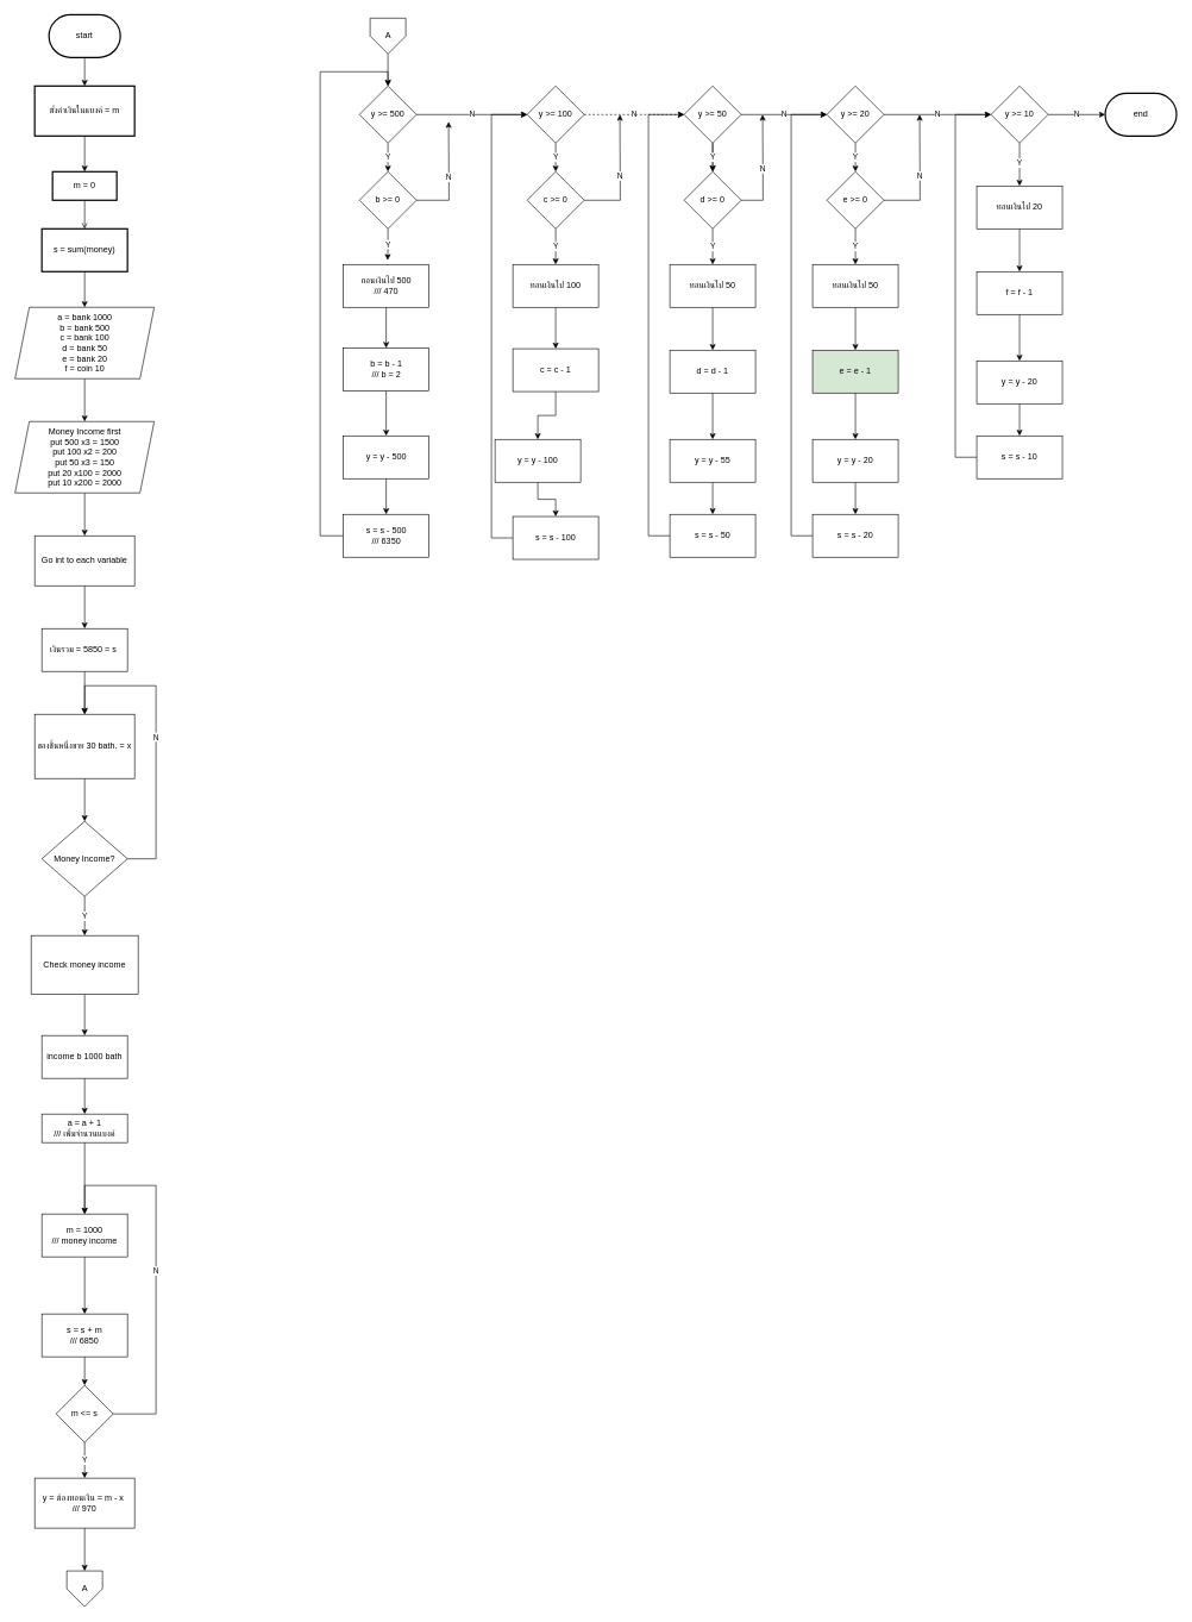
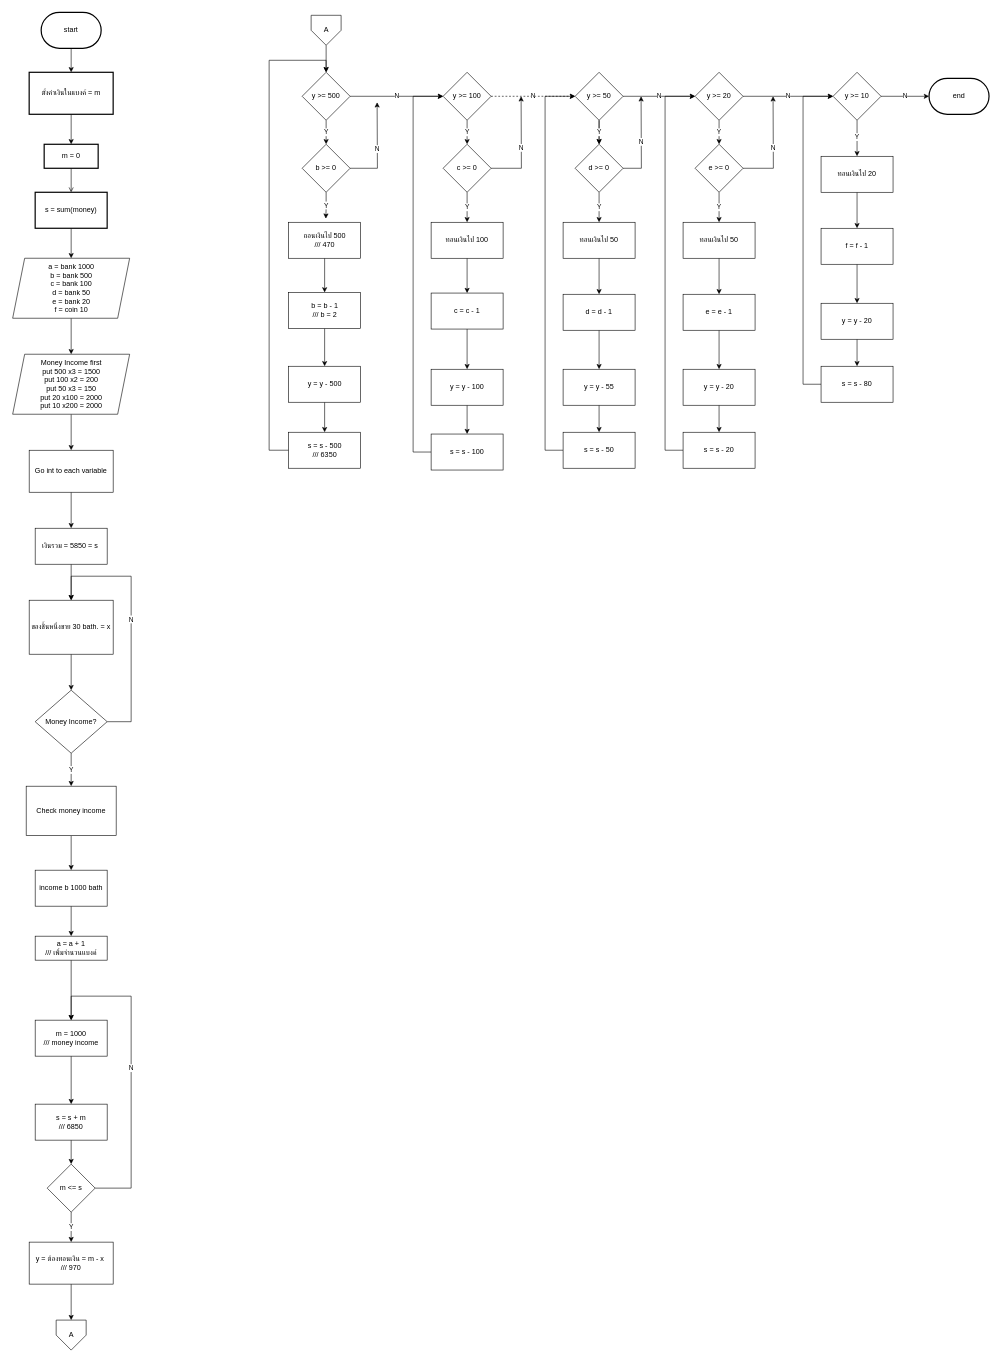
- <mxCell id="93" value="e = e - 1" style="whiteSpace=wrap;html=1;fillColor=#d5e8d4;" vertex="1" parent="1"><mxGeometry x="1138" y="490" width="120" height="60" as="geometry" /></mxCell>
+ <mxCell id="93" value="e = e - 1" style="whiteSpace=wrap;html=1;" vertex="1" parent="1"><mxGeometry x="1138" y="490" width="120" height="60" as="geometry" /></mxCell>
- <mxCell id="107" value="s = s - 10" style="whiteSpace=wrap;html=1;" vertex="1" parent="1"><mxGeometry x="1368" y="610" width="120" height="60" as="geometry" /></mxCell>
+ <mxCell id="107" value="s = s - 80" style="whiteSpace=wrap;html=1;" vertex="1" parent="1"><mxGeometry x="1368" y="610" width="120" height="60" as="geometry" /></mxCell>
- <mxCell id="66" value="y = y - 100" style="whiteSpace=wrap;html=1;" vertex="1" parent="1"><mxGeometry x="693" y="615" width="120" height="60" as="geometry" /></mxCell>
+ <mxCell id="66" value="y = y - 100" style="whiteSpace=wrap;html=1;" vertex="1" parent="1"><mxGeometry x="718" y="615" width="120" height="60" as="geometry" /></mxCell>
